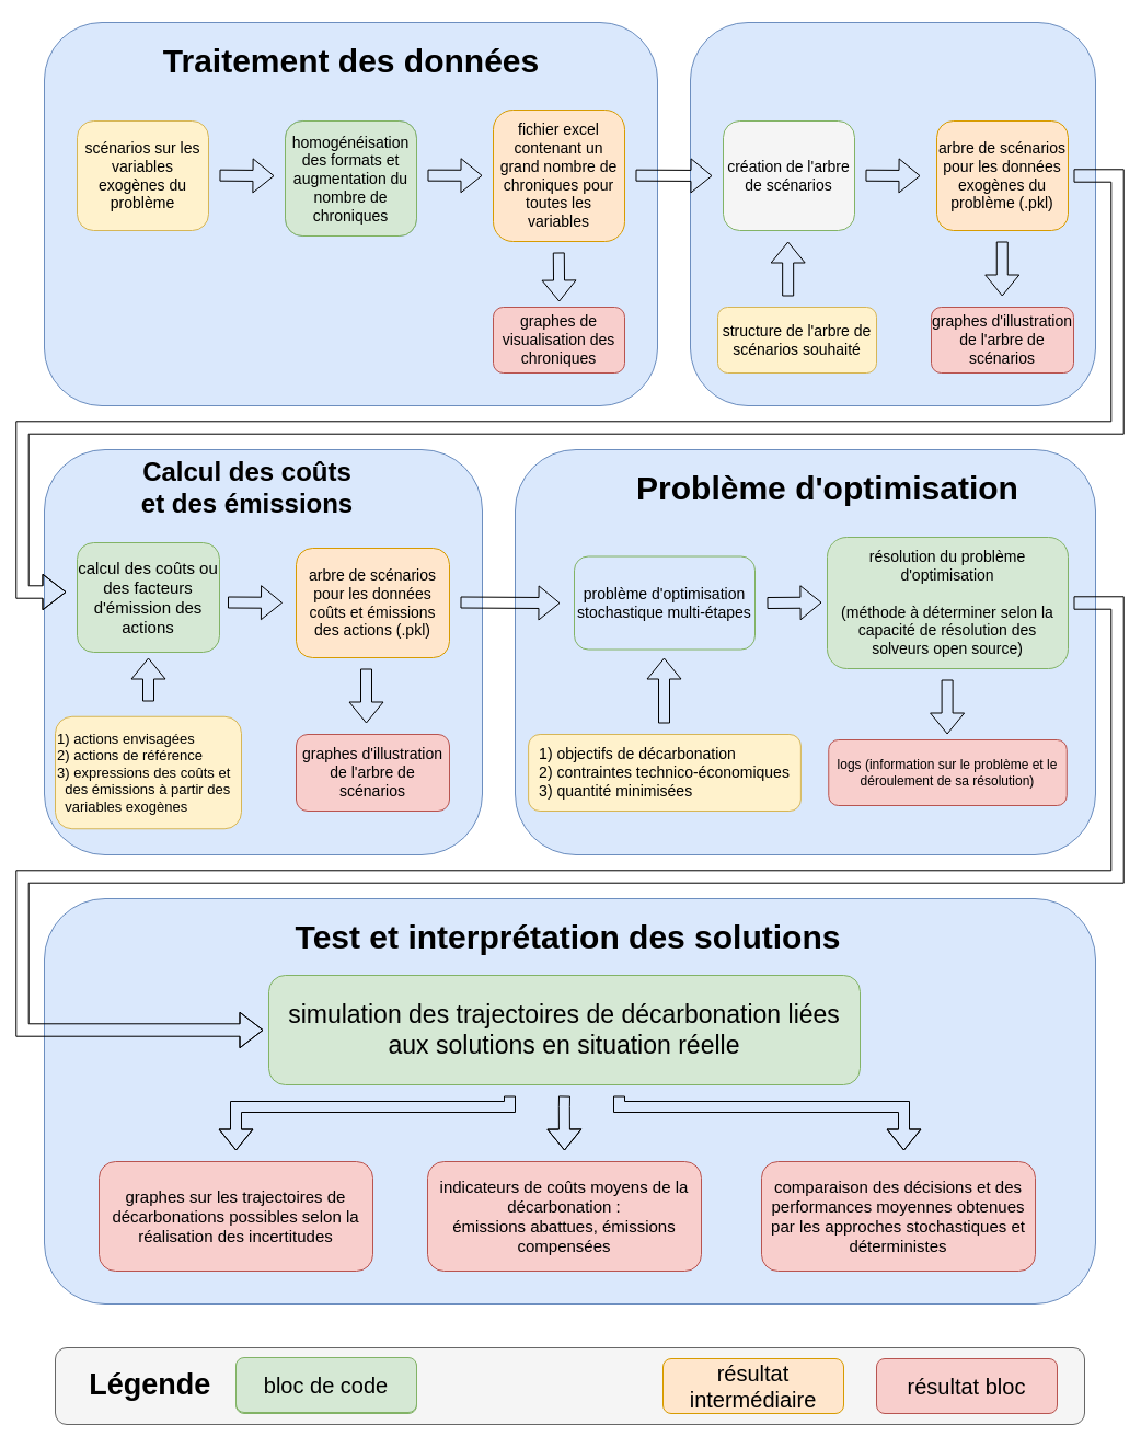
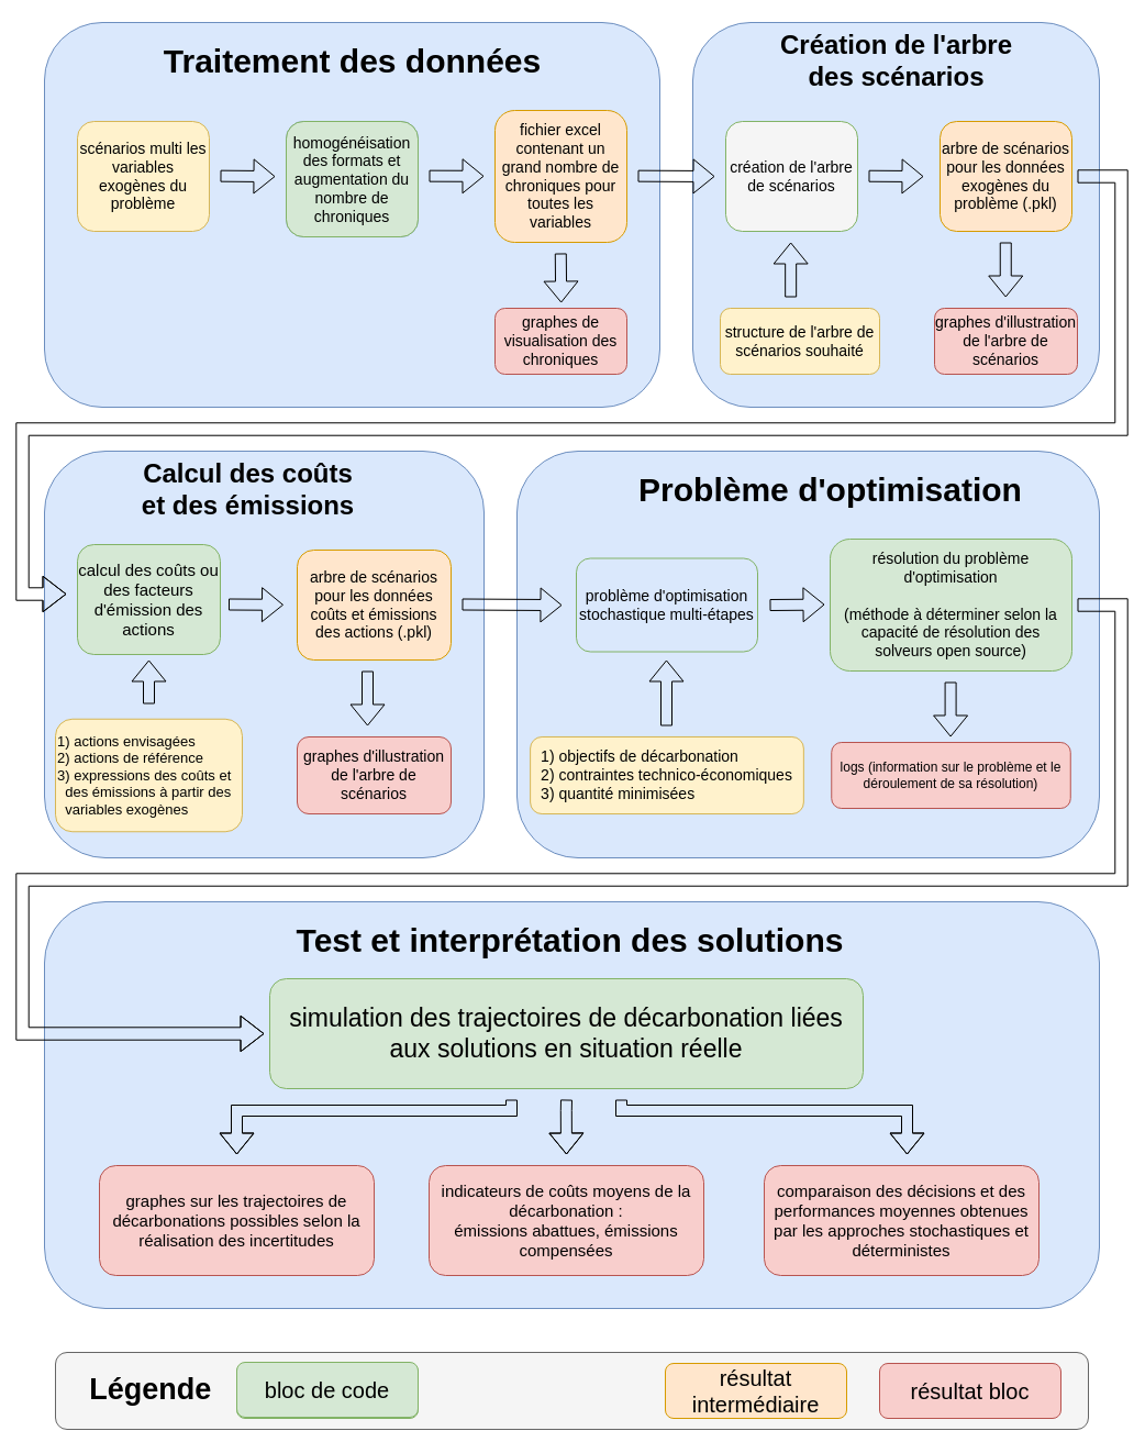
+ <mxCell id="42" value="&lt;div style=&quot;font-size: 24px;&quot;&gt;&lt;font style=&quot;font-size: 24px;&quot;&gt;&lt;b&gt;&lt;font style=&quot;font-size: 24px;&quot;&gt;Création de l'arbre &lt;br&gt;&lt;/font&gt;&lt;/b&gt;&lt;/font&gt;&lt;/div&gt;&lt;div style=&quot;font-size: 24px;&quot;&gt;&lt;font style=&quot;font-size: 24px;&quot;&gt;&lt;b&gt;&lt;font style=&quot;font-size: 24px;&quot;&gt;des scénarios&lt;/font&gt;&lt;/b&gt;&lt;/font&gt;&lt;/div&gt;" style="text;html=1;align=center;verticalAlign=middle;resizable=0;points=[];autosize=1;strokeColor=none;fillColor=none;" vertex="1" parent="1"><mxGeometry x="700" y="20" width="230" height="70" as="geometry" /></mxCell>
- <mxCell id="12" value="&lt;div style=&quot;font-size: 14px;&quot;&gt;&lt;font style=&quot;font-size: 14px;&quot;&gt;scénarios sur les variables exogènes du problème&lt;/font&gt;&lt;/div&gt;" style="rounded=1;whiteSpace=wrap;html=1;fillColor=#fff2cc;strokeColor=#d6b656;" parent="1" vertex="1"><mxGeometry x="70" y="110" width="120" height="100" as="geometry" /></mxCell>
+ <mxCell id="12" value="&lt;div style=&quot;font-size: 14px;&quot;&gt;&lt;font style=&quot;font-size: 14px;&quot;&gt;scénarios multi les variables exogènes du problème&lt;/font&gt;&lt;/div&gt;" style="rounded=1;whiteSpace=wrap;html=1;fillColor=#fff2cc;strokeColor=#d6b656;" parent="1" vertex="1"><mxGeometry x="70" y="110" width="120" height="100" as="geometry" /></mxCell>
